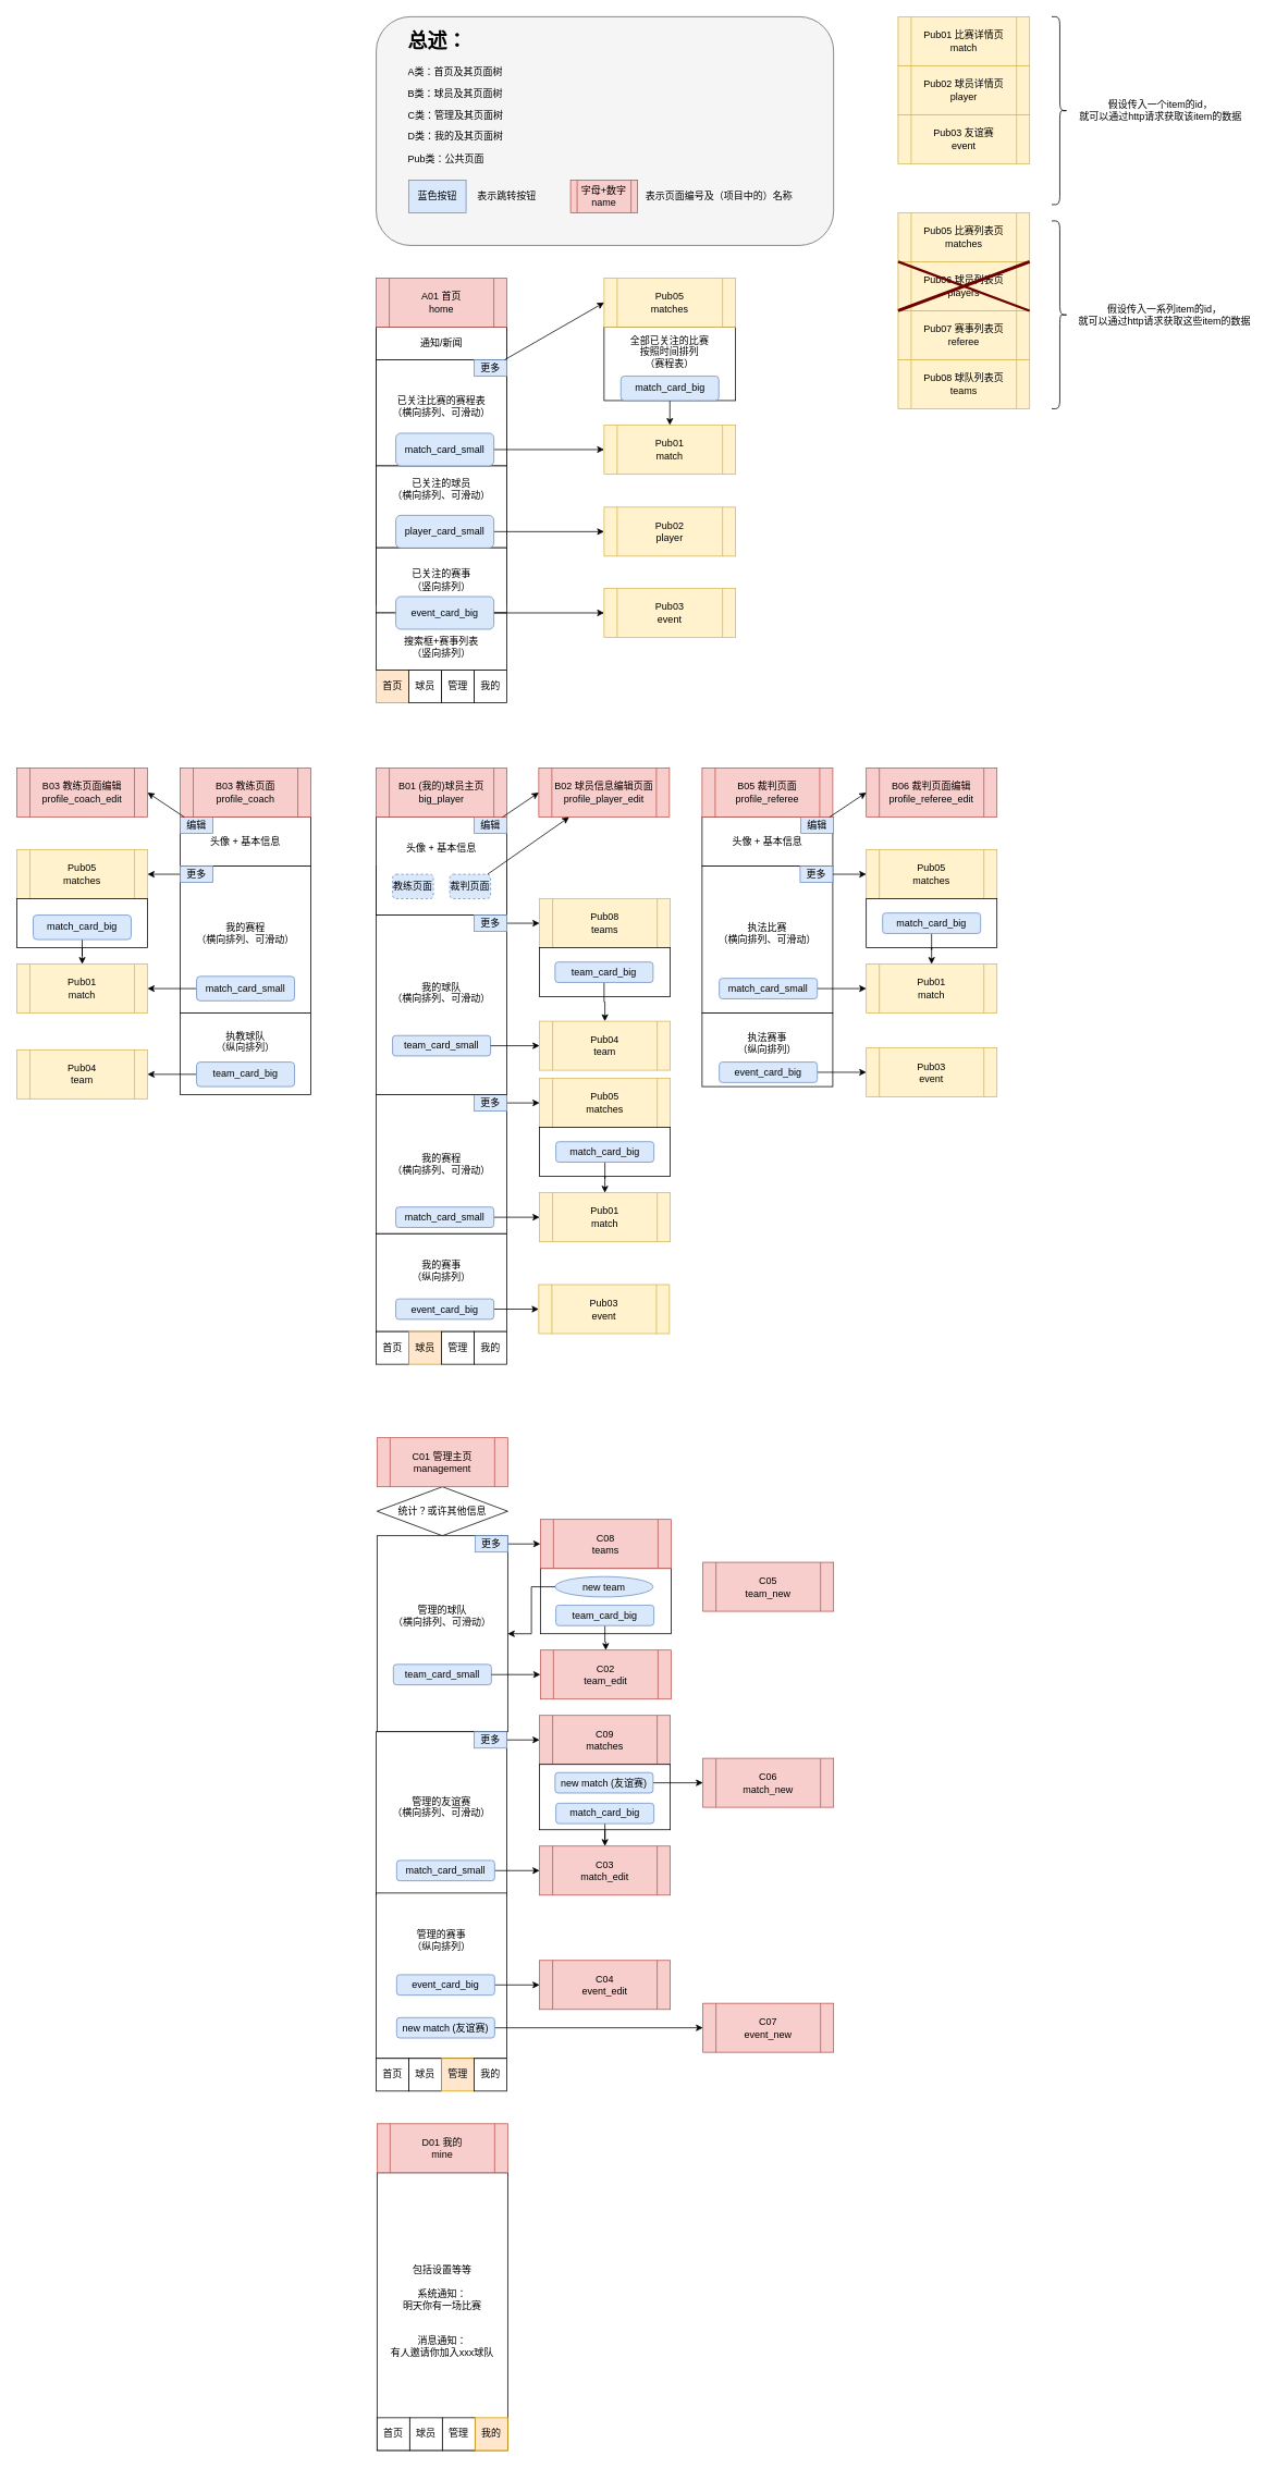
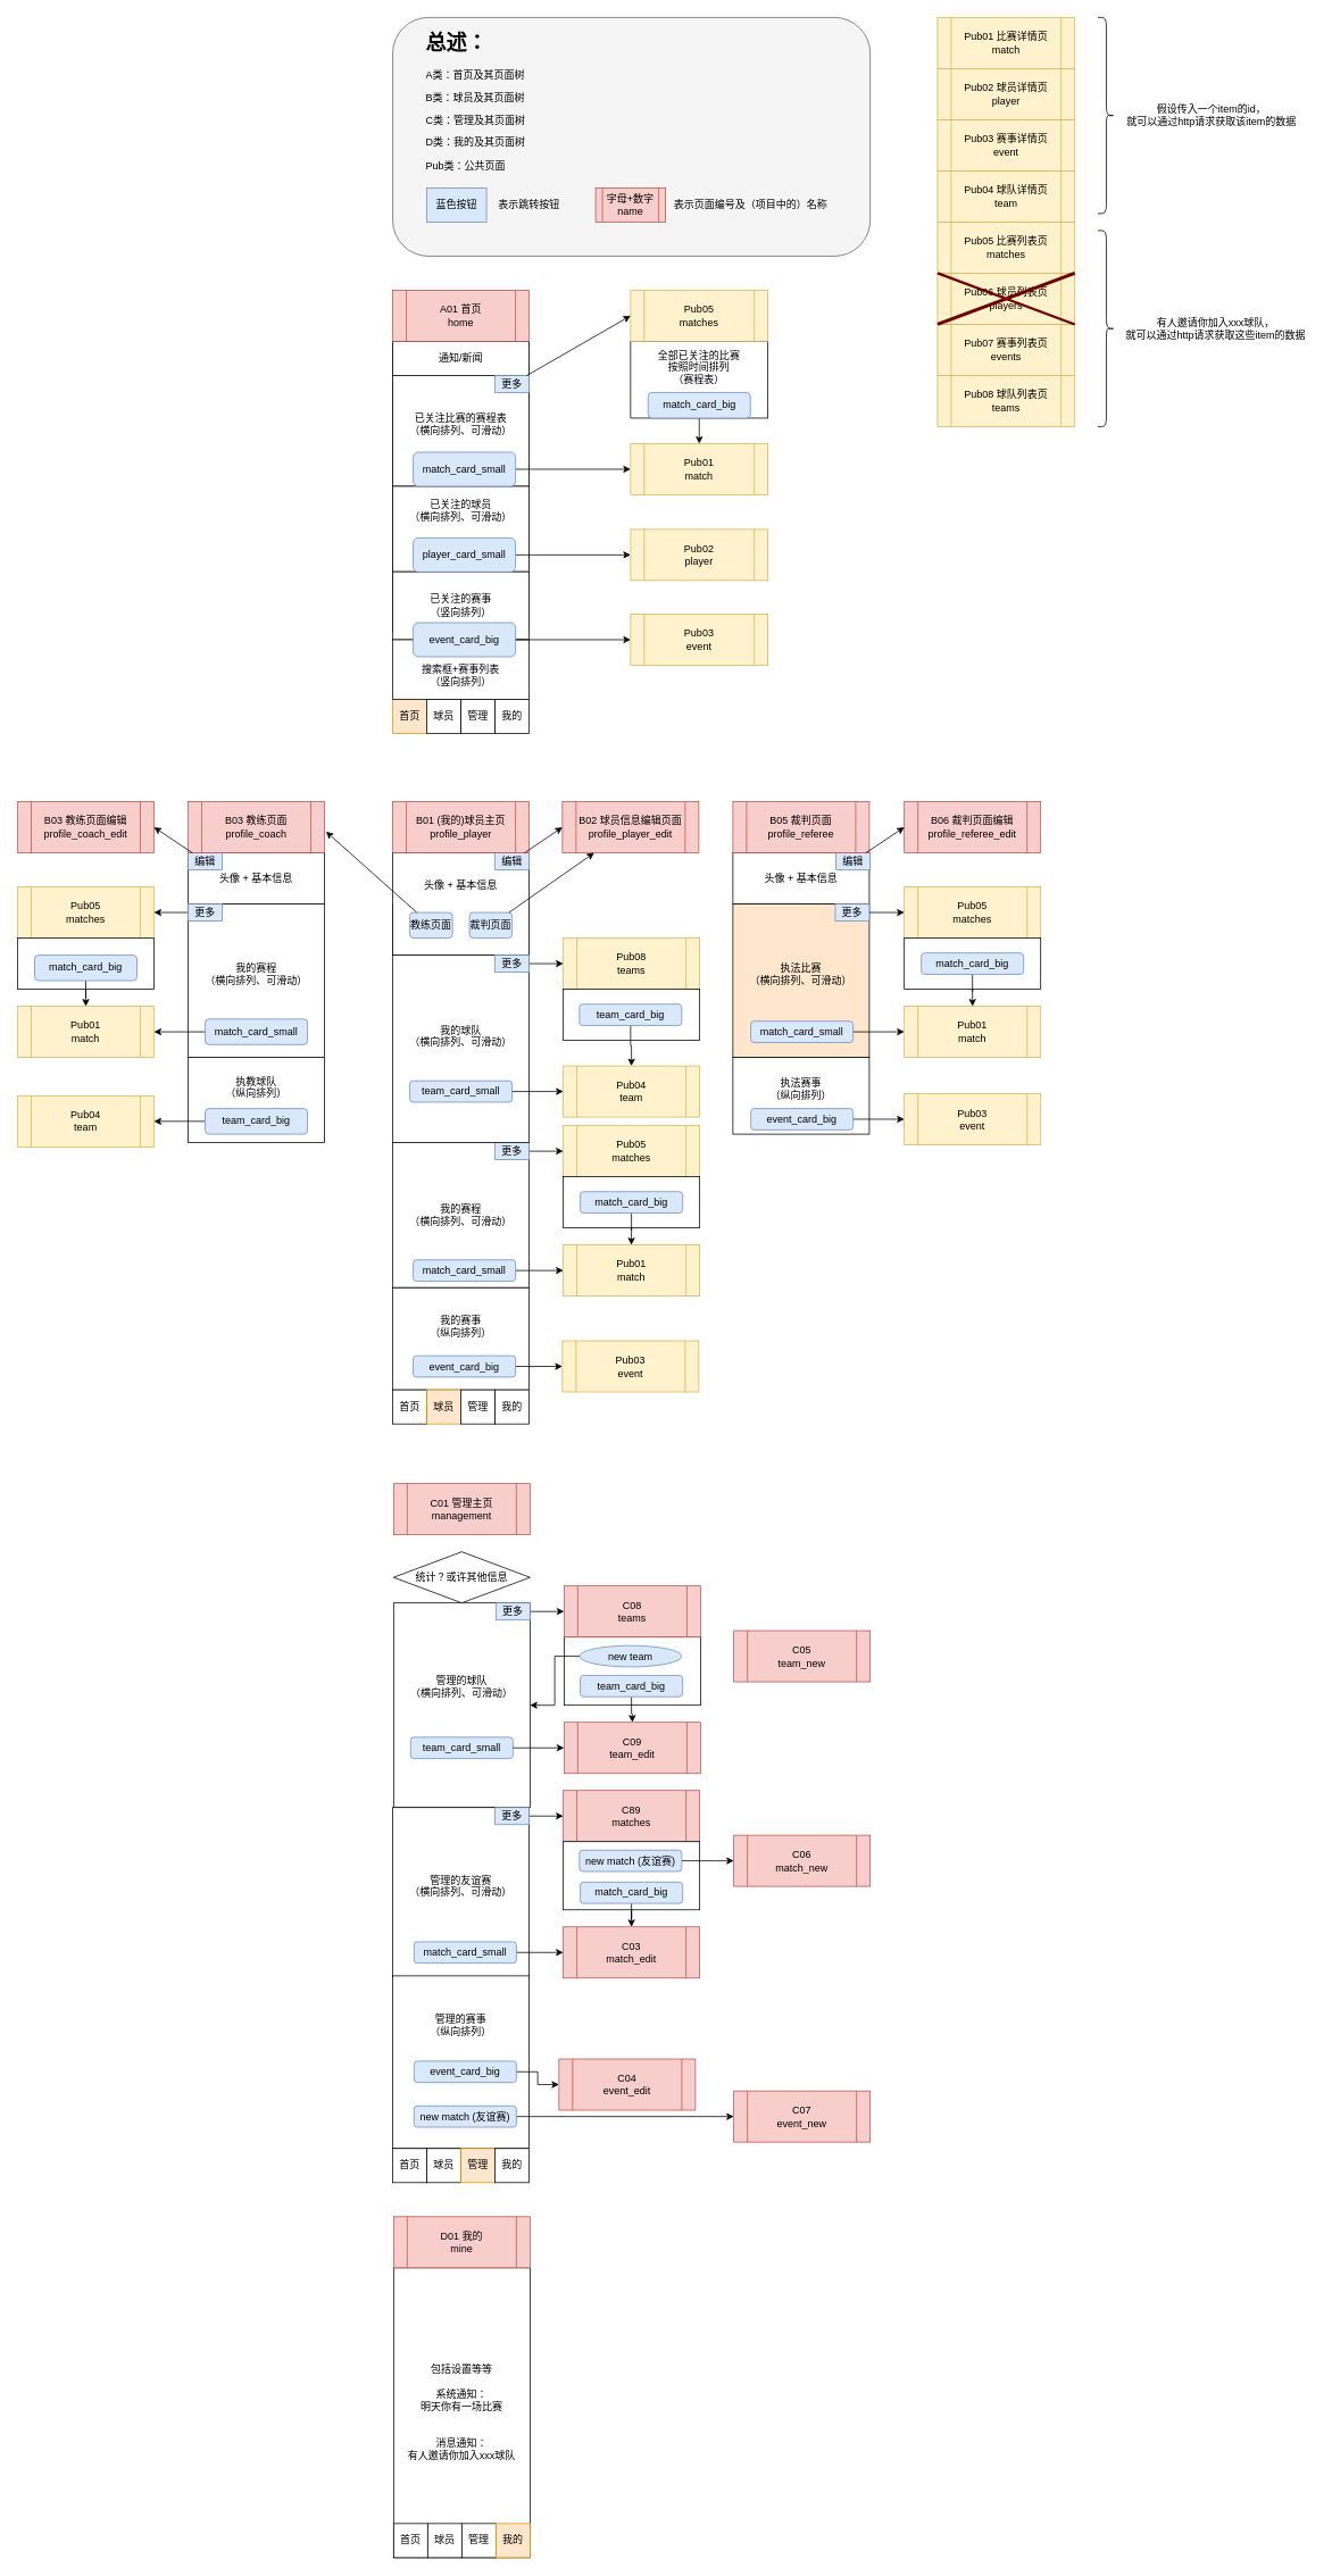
- <mxCell id="78" value="Pub03 友谊赛&lt;br&gt;event" style="shape=process;whiteSpace=wrap;html=1;backgroundOutline=1;fillColor=#fff2cc;strokeColor=#d6b656;" parent="1" vertex="1"><mxGeometry x="1099" y="140" width="161" height="60" as="geometry" /></mxCell>
+ <mxCell id="78" value="Pub03 赛事详情页&lt;br&gt;event" style="shape=process;whiteSpace=wrap;html=1;backgroundOutline=1;fillColor=#fff2cc;strokeColor=#d6b656;" parent="1" vertex="1"><mxGeometry x="1099" y="140" width="161" height="60" as="geometry" /></mxCell>
+ <mxCell id="80" value="Pub04 球队详情页&lt;br&gt;&lt;span style=&quot;background-color: initial;&quot;&gt;team&lt;/span&gt;" style="shape=process;whiteSpace=wrap;html=1;backgroundOutline=1;fillColor=#fff2cc;strokeColor=#d6b656;" parent="1" vertex="1"><mxGeometry x="1099" y="200" width="161" height="60" as="geometry" /></mxCell>
- <mxCell id="166" value="假设传入一系列item的id，&lt;br&gt;就可以通过http请求获取这些item的数据" style="text;html=1;align=center;verticalAlign=middle;resizable=0;points=[];autosize=1;strokeColor=none;fillColor=none;" parent="1" vertex="1"><mxGeometry x="1310" y="365" width="230" height="40" as="geometry" /></mxCell>
+ <mxCell id="166" value="有人邀请你加入xxx球队，&lt;br&gt;就可以通过http请求获取这些item的数据" style="text;html=1;align=center;verticalAlign=middle;resizable=0;points=[];autosize=1;strokeColor=none;fillColor=none;" parent="1" vertex="1"><mxGeometry x="1310" y="365" width="230" height="40" as="geometry" /></mxCell>
- <mxCell id="82" value="Pub07 赛事列表页&lt;div&gt;referee&lt;/div&gt;" style="shape=process;whiteSpace=wrap;html=1;backgroundOutline=1;fillColor=#fff2cc;strokeColor=#d6b656;" parent="1" vertex="1"><mxGeometry x="1099" y="380" width="161" height="60" as="geometry" /></mxCell>
+ <mxCell id="82" value="Pub07 赛事列表页&lt;div&gt;events&lt;/div&gt;" style="shape=process;whiteSpace=wrap;html=1;backgroundOutline=1;fillColor=#fff2cc;strokeColor=#d6b656;" parent="1" vertex="1"><mxGeometry x="1099" y="380" width="161" height="60" as="geometry" /></mxCell>
- <mxCell id="49" value="B01 (我的)球员主页&lt;br&gt;big_player" style="shape=process;whiteSpace=wrap;html=1;backgroundOutline=1;fillColor=#f8cecc;strokeColor=#b85450;" parent="1" vertex="1"><mxGeometry y="940" width="160" height="60" as="geometry" x="460" /></mxCell>
+ <mxCell id="49" value="B01 (我的)球员主页&lt;br&gt;profile_player" style="shape=process;whiteSpace=wrap;html=1;backgroundOutline=1;fillColor=#f8cecc;strokeColor=#b85450;" parent="1" vertex="1"><mxGeometry y="940" width="160" height="60" as="geometry" x="460" /></mxCell>
+ <mxCell id="52" value="" style="endArrow=classic;html=1;rounded=0;entryX=1.011;entryY=0.585;entryDx=0;entryDy=0;entryPerimeter=0;" parent="1" source="23" target="51" edge="1"><mxGeometry width="50" height="50" relative="1" as="geometry"><mxPoint x="400" y="995" as="sourcePoint" /><mxPoint x="450" y="945" as="targetPoint" /></mxGeometry></mxCell>
- <mxCell id="23" value="教练页面" style="rounded=1;whiteSpace=wrap;html=1;fillColor=#dae8fc;strokeColor=#6c8ebf;dashed=1;" parent="1" vertex="1"><mxGeometry x="480" y="1070" width="50" height="30" as="geometry" /></mxCell>
+ <mxCell id="23" value="教练页面" style="rounded=1;whiteSpace=wrap;html=1;fillColor=#dae8fc;strokeColor=#6c8ebf;" parent="1" vertex="1"><mxGeometry x="480" y="1070" width="50" height="30" as="geometry" /></mxCell>
- <mxCell id="24" value="裁判页面" style="rounded=1;whiteSpace=wrap;html=1;fillColor=#dae8fc;strokeColor=#6c8ebf;dashed=1;" parent="1" vertex="1"><mxGeometry x="550" y="1070" width="50" height="30" as="geometry" /></mxCell>
+ <mxCell id="24" value="裁判页面" style="rounded=1;whiteSpace=wrap;html=1;fillColor=#dae8fc;strokeColor=#6c8ebf;" parent="1" vertex="1"><mxGeometry x="550" y="1070" width="50" height="30" as="geometry" /></mxCell>
- <mxCell id="35" value="执法比赛&lt;br&gt;（横向排列、可滑动）&lt;div&gt;&lt;br/&gt;&lt;/div&gt;" style="rounded=0;whiteSpace=wrap;html=1;" parent="1" vertex="1"><mxGeometry x="859" y="1060" width="160" height="180" as="geometry" /></mxCell>
+ <mxCell id="35" value="执法比赛&lt;br&gt;（横向排列、可滑动）&lt;div&gt;&lt;br/&gt;&lt;/div&gt;" style="rounded=0;whiteSpace=wrap;html=1;fillColor=#ffe6cc;" parent="1" vertex="1"><mxGeometry x="859" y="1060" width="160" height="180" as="geometry" /></mxCell>
- <mxCell id="125" value="C01 管理主页&lt;br&gt;management" style="shape=process;whiteSpace=wrap;html=1;backgroundOutline=1;fillColor=#f8cecc;strokeColor=#b85450;" parent="1" vertex="1"><mxGeometry x="461" y="1760" width="160" height="60" as="geometry" /></mxCell>
+ <mxCell id="125" value="C01 管理主页&lt;br&gt;management" style="shape=process;whiteSpace=wrap;html=1;backgroundOutline=1;fillColor=#f8cecc;strokeColor=#b85450;" parent="1" vertex="1"><mxGeometry x="461" y="1740" width="160" height="60" as="geometry" /></mxCell>
- <mxCell id="133" value="C02&lt;br&gt;team_edit" style="shape=process;whiteSpace=wrap;html=1;backgroundOutline=1;fillColor=#f8cecc;strokeColor=#b85450;" parent="1" vertex="1"><mxGeometry x="661" y="2020" width="160" height="60" as="geometry" /></mxCell>
+ <mxCell id="133" value="C09&lt;br&gt;team_edit" style="shape=process;whiteSpace=wrap;html=1;backgroundOutline=1;fillColor=#f8cecc;strokeColor=#b85450;" parent="1" vertex="1"><mxGeometry x="661" y="2020" width="160" height="60" as="geometry" /></mxCell>
- <mxCell id="140" value="C09&lt;br&gt;matches" style="shape=process;whiteSpace=wrap;html=1;backgroundOutline=1;fillColor=#f8cecc;strokeColor=#b85450;" parent="1" vertex="1"><mxGeometry x="660" y="2100" width="160" height="60" as="geometry" /></mxCell>
+ <mxCell id="140" value="C89&lt;br&gt;matches" style="shape=process;whiteSpace=wrap;html=1;backgroundOutline=1;fillColor=#f8cecc;strokeColor=#b85450;" parent="1" vertex="1"><mxGeometry x="660" y="2100" width="160" height="60" as="geometry" /></mxCell>
- <mxCell id="148" value="C04&lt;br&gt;event_edit" style="shape=process;whiteSpace=wrap;html=1;backgroundOutline=1;fillColor=#f8cecc;strokeColor=#b85450;" parent="1" vertex="1"><mxGeometry x="660" y="2400" width="160" height="60" as="geometry" /></mxCell>
+ <mxCell id="148" value="C04&lt;br&gt;event_edit" style="shape=process;whiteSpace=wrap;html=1;backgroundOutline=1;fillColor=#f8cecc;strokeColor=#b85450;" parent="1" vertex="1"><mxGeometry x="655" y="2415" width="160" height="60" as="geometry" /></mxCell>
